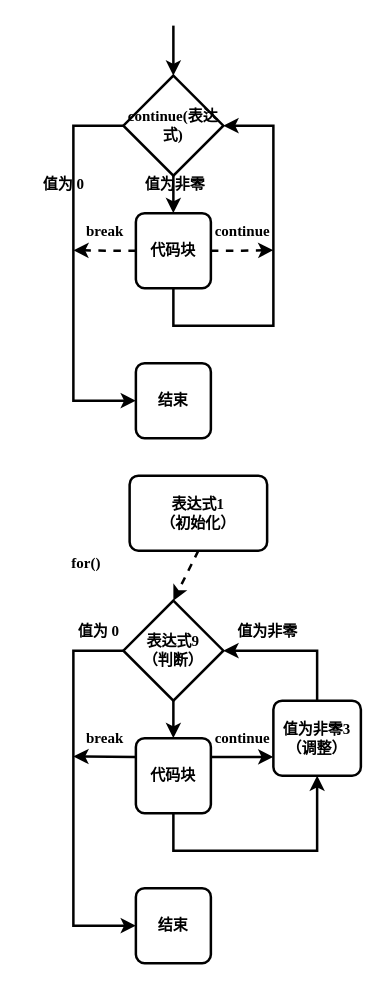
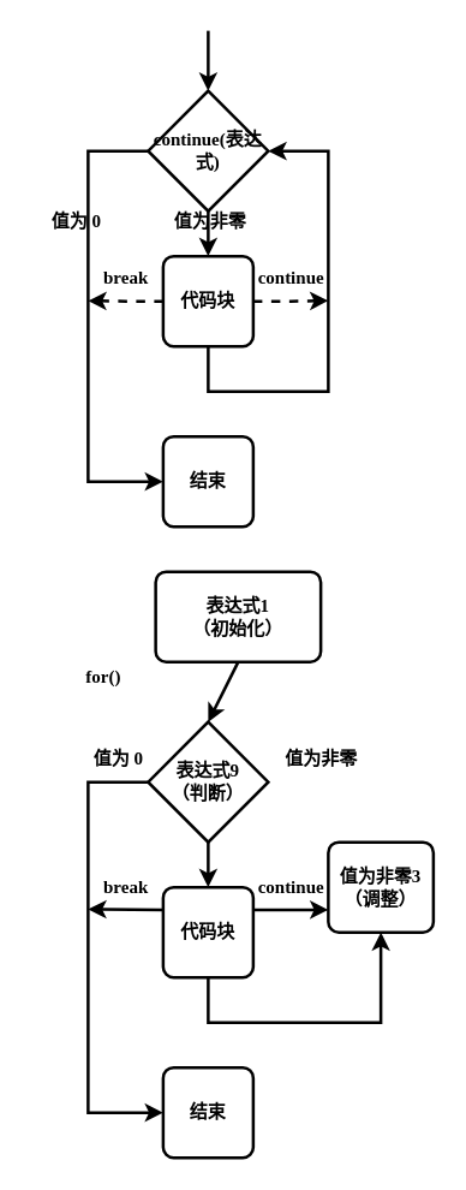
- <mxCell id="17" style="rounded=0;orthogonalLoop=1;jettySize=auto;html=1;entryX=0.5;entryY=0;entryDx=0;entryDy=0;entryPerimeter=0;strokeWidth=2;fontFamily=Comic Sans MS;fontStyle=1;exitX=0.5;exitY=1;exitDx=0;exitDy=0;dashed=1;" parent="1" source="25" target="15" edge="1"><mxGeometry relative="1" as="geometry"><mxPoint x="138" y="440" as="sourcePoint" /><mxPoint x="148" y="460" as="targetPoint" /></mxGeometry></mxCell>
+ <mxCell id="17" style="rounded=0;orthogonalLoop=1;jettySize=auto;html=1;entryX=0.5;entryY=0;entryDx=0;entryDy=0;entryPerimeter=0;strokeWidth=2;fontFamily=Comic Sans MS;fontStyle=1;exitX=0.5;exitY=1;exitDx=0;exitDy=0;" parent="1" source="25" target="15" edge="1"><mxGeometry relative="1" as="geometry"><mxPoint x="138" y="440" as="sourcePoint" /><mxPoint x="148" y="460" as="targetPoint" /></mxGeometry></mxCell>
- <mxCell id="14" style="rounded=0;orthogonalLoop=1;jettySize=auto;html=1;strokeWidth=2;fontFamily=Comic Sans MS;fontStyle=1;entryX=1;entryY=0.5;entryDx=0;entryDy=0;entryPerimeter=0;exitX=0.5;exitY=0;exitDx=0;exitDy=0;" parent="1" source="28" target="15" edge="1"><mxGeometry relative="1" as="geometry"><mxPoint x="338" y="520" as="targetPoint" /><Array as="points"><mxPoint x="253" y="520" /></Array></mxGeometry></mxCell>
